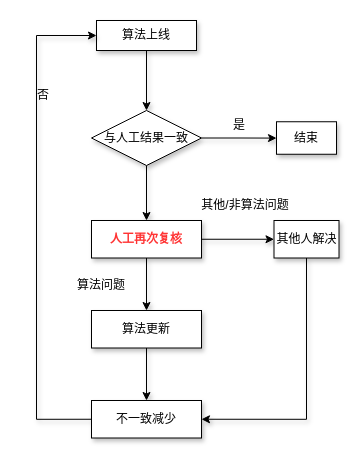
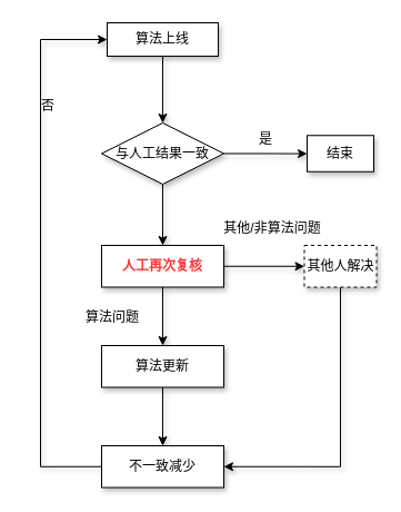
- <mxCell id="12" value="其他人解决" style="whiteSpace=wrap;html=1;rounded=0;shadow=1;" vertex="1" parent="1"><mxGeometry x="273.5" y="220" width="65" height="37.5" as="geometry" /></mxCell>
+ <mxCell id="12" value="其他人解决" style="whiteSpace=wrap;html=1;rounded=0;shadow=1;dashed=1;" vertex="1" parent="1"><mxGeometry x="273.5" y="220" width="65" height="37.5" as="geometry" /></mxCell>
